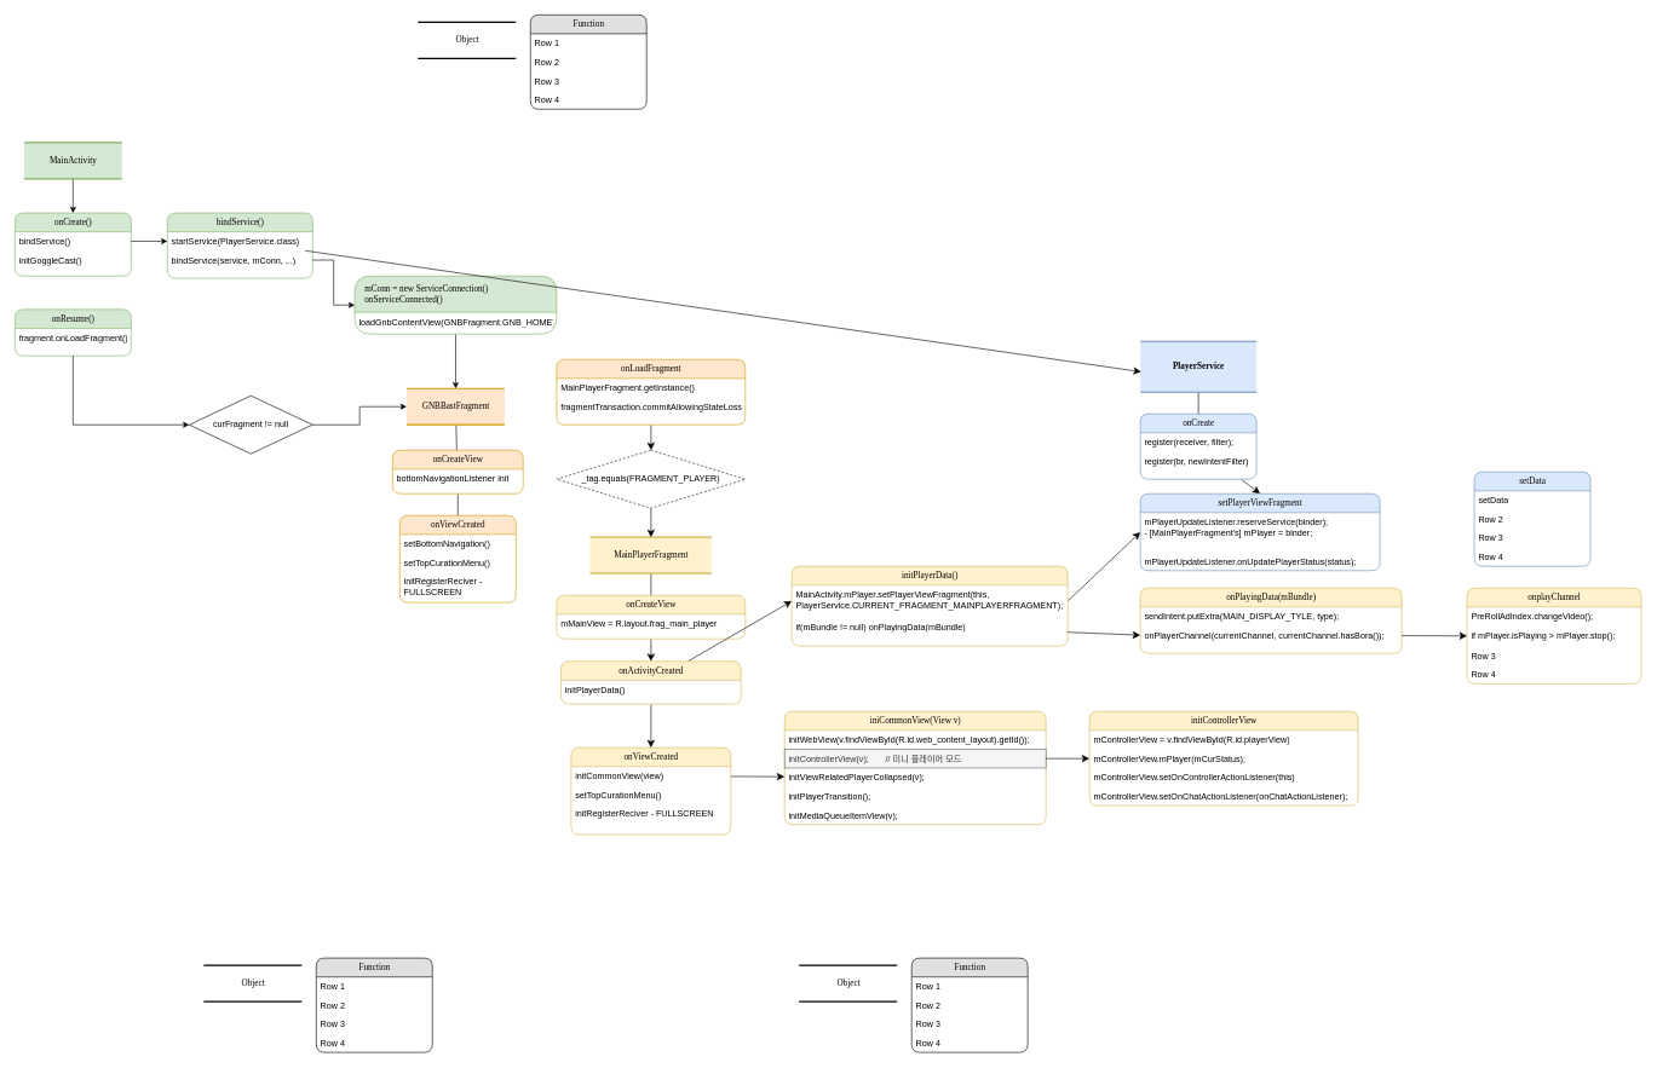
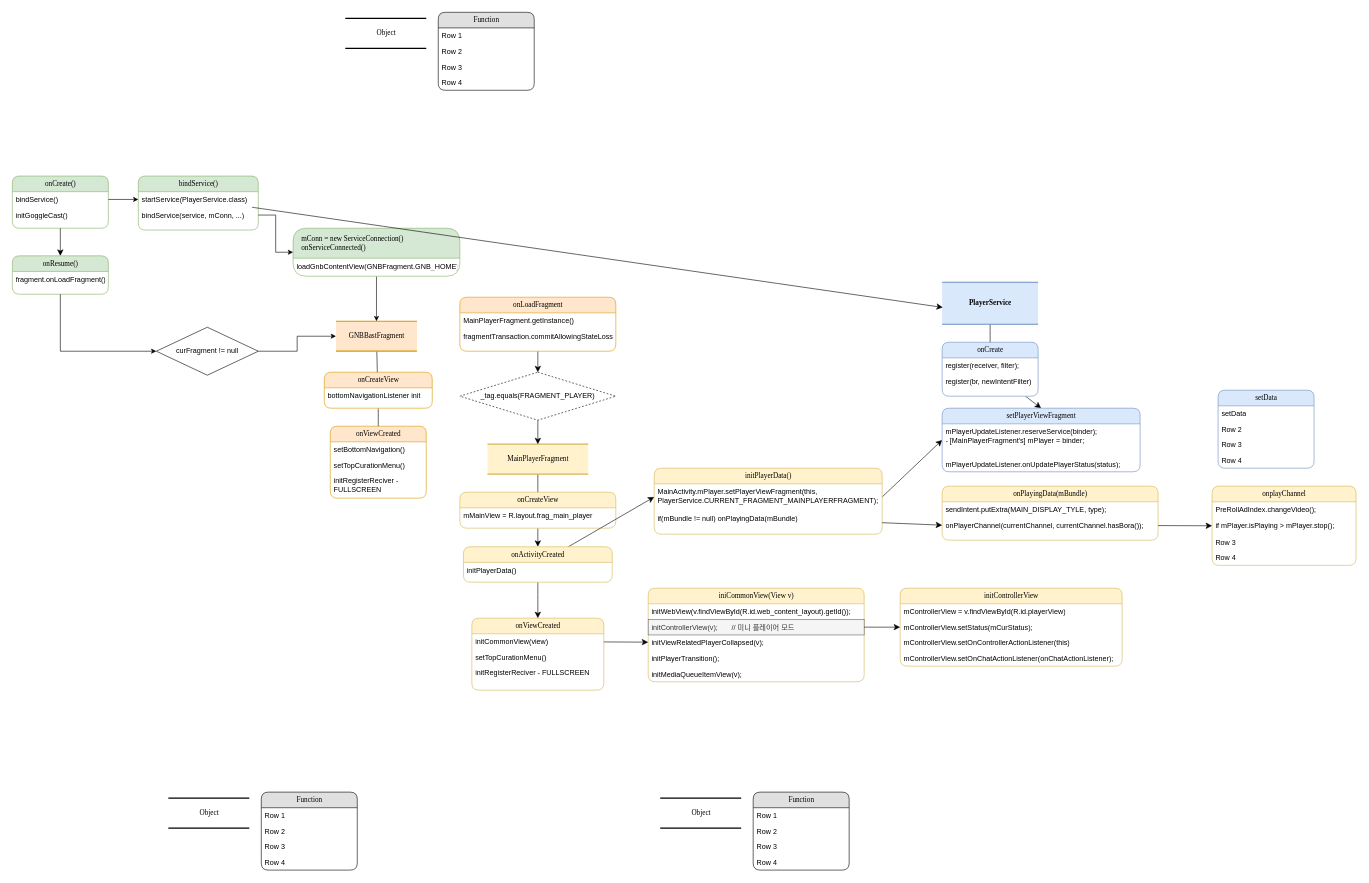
- <mxCell id="15" value="MainActivity" style="html=1;rounded=0;shadow=0;comic=0;labelBackgroundColor=none;strokeWidth=2;fontFamily=Verdana;fontSize=12;align=center;shape=mxgraph.ios7ui.horLines;fillColor=#d5e8d4;strokeColor=#82b366;" vertex="1" parent="1"><mxGeometry x="32.5" y="196" width="135" height="50" as="geometry" /></mxCell>
- <mxCell id="14" style="edgeStyle=orthogonalEdgeStyle;rounded=0;orthogonalLoop=1;jettySize=auto;html=1;entryX=0.5;entryY=0;entryDx=0;entryDy=0;" edge="1" parent="1" source="15" target="2"><mxGeometry relative="1" as="geometry" /></mxCell>
+ <mxCell id="7" style="edgeStyle=orthogonalEdgeStyle;html=1;labelBackgroundColor=none;startFill=0;startSize=8;endFill=1;endSize=8;fontFamily=Verdana;fontSize=12;" parent="1" source="2" target="5" edge="1"><mxGeometry relative="1" as="geometry" /></mxCell>
- <mxCell id="60" value="mControllerView.mPlayer(mCurStatus);" style="text;html=1;strokeColor=none;fillColor=none;spacingLeft=4;spacingRight=4;whiteSpace=wrap;overflow=hidden;rotatable=0;points=[[0,0.5],[1,0.5]];portConstraint=eastwest;" vertex="1" parent="58"><mxGeometry y="52" width="370" height="26" as="geometry" /></mxCell>
+ <mxCell id="60" value="mControllerView.setStatus(mCurStatus);" style="text;html=1;strokeColor=none;fillColor=none;spacingLeft=4;spacingRight=4;whiteSpace=wrap;overflow=hidden;rotatable=0;points=[[0,0.5],[1,0.5]];portConstraint=eastwest;" vertex="1" parent="58"><mxGeometry y="52" width="370" height="26" as="geometry" /></mxCell>
